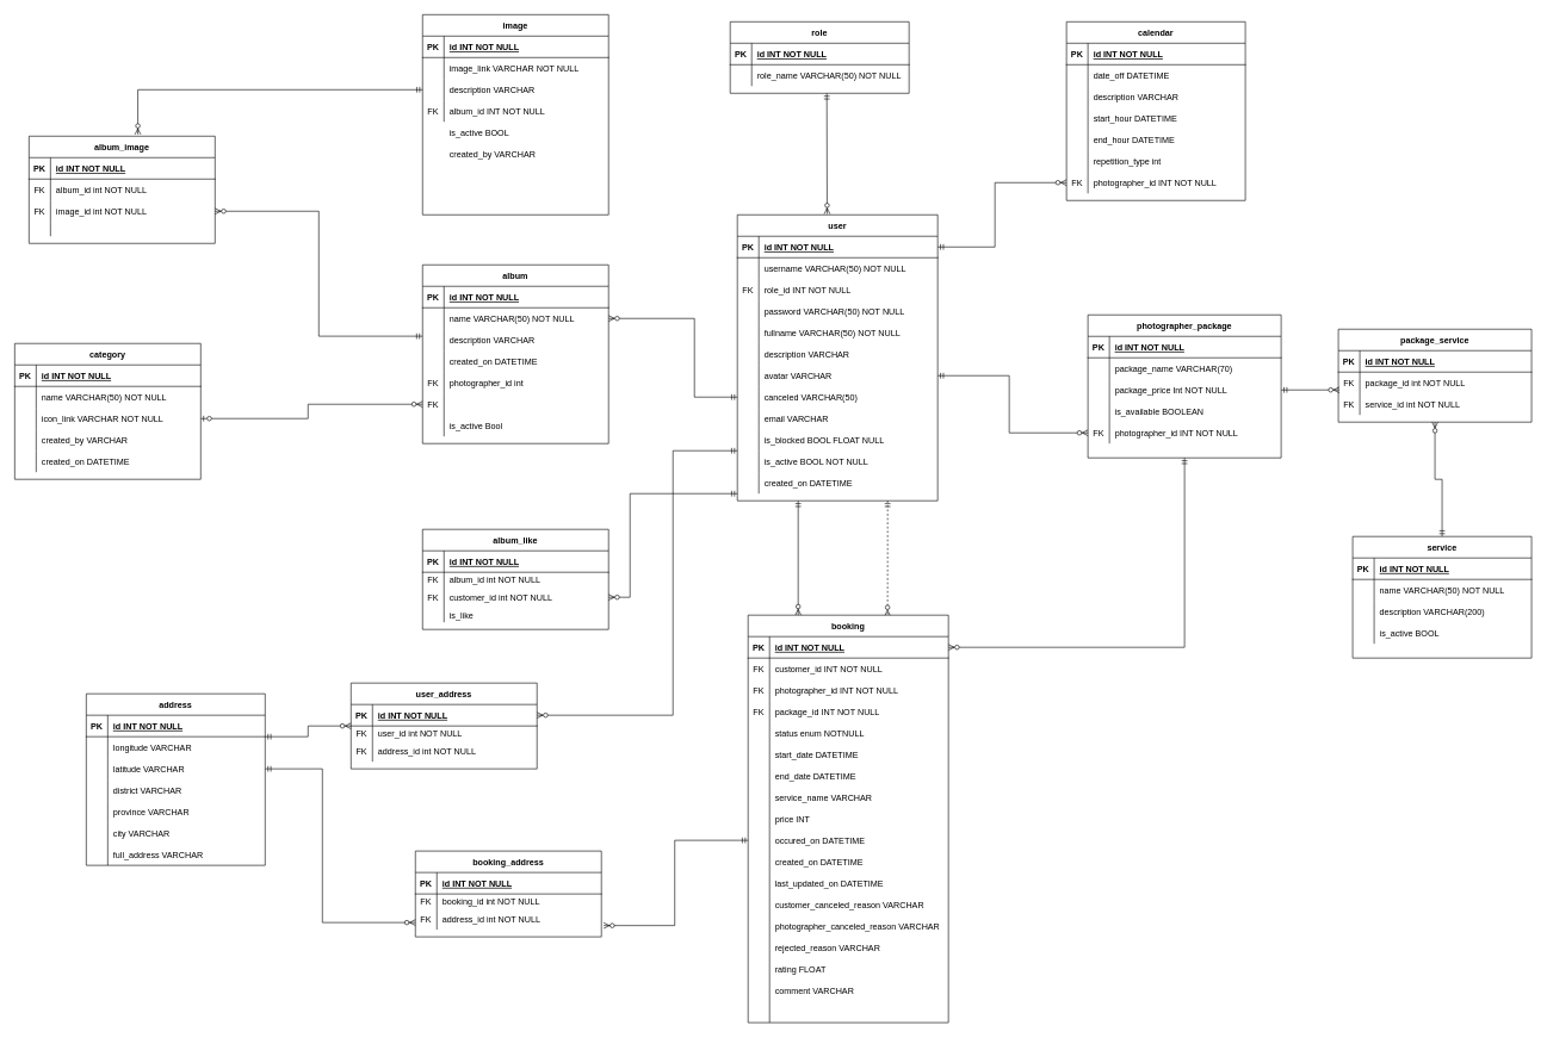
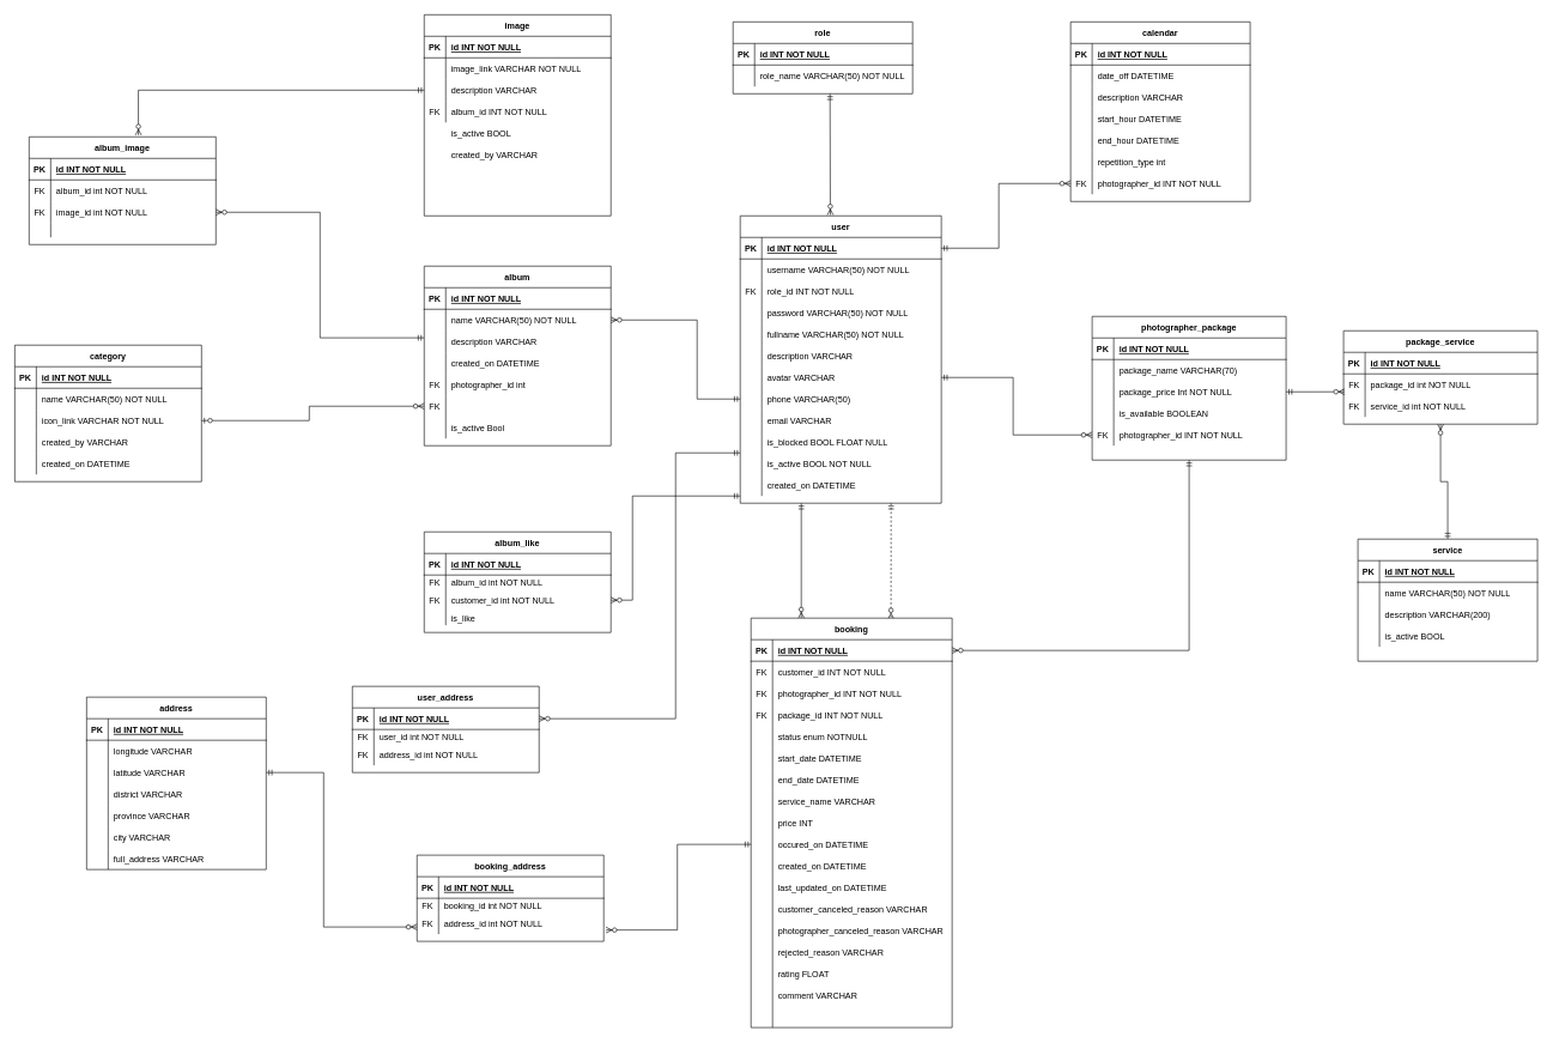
- <mxCell id="124" value="canceled VARCHAR(50) " style="shape=partialRectangle;overflow=hidden;connectable=0;fillColor=none;top=0;left=0;bottom=0;right=0;align=left;spacingLeft=6;" parent="122" vertex="1"><mxGeometry x="30" width="250" height="30" as="geometry" /></mxCell>
+ <mxCell id="124" value="phone VARCHAR(50) " style="shape=partialRectangle;overflow=hidden;connectable=0;fillColor=none;top=0;left=0;bottom=0;right=0;align=left;spacingLeft=6;" parent="122" vertex="1"><mxGeometry x="30" width="250" height="30" as="geometry" /></mxCell>
- <mxCell id="13" style="edgeStyle=orthogonalEdgeStyle;rounded=0;orthogonalLoop=1;jettySize=auto;html=1;exitX=1;exitY=0.25;exitDx=0;exitDy=0;entryX=0;entryY=0.5;entryDx=0;entryDy=0;startArrow=ERmandOne;startFill=0;endArrow=ERzeroToMany;endFill=1;" parent="1" source="250" target="14" edge="1"><mxGeometry relative="1" as="geometry"><Array as="points"><mxPoint x="430" y="1030" /><mxPoint x="430" y="1015" /></Array></mxGeometry></mxCell>
